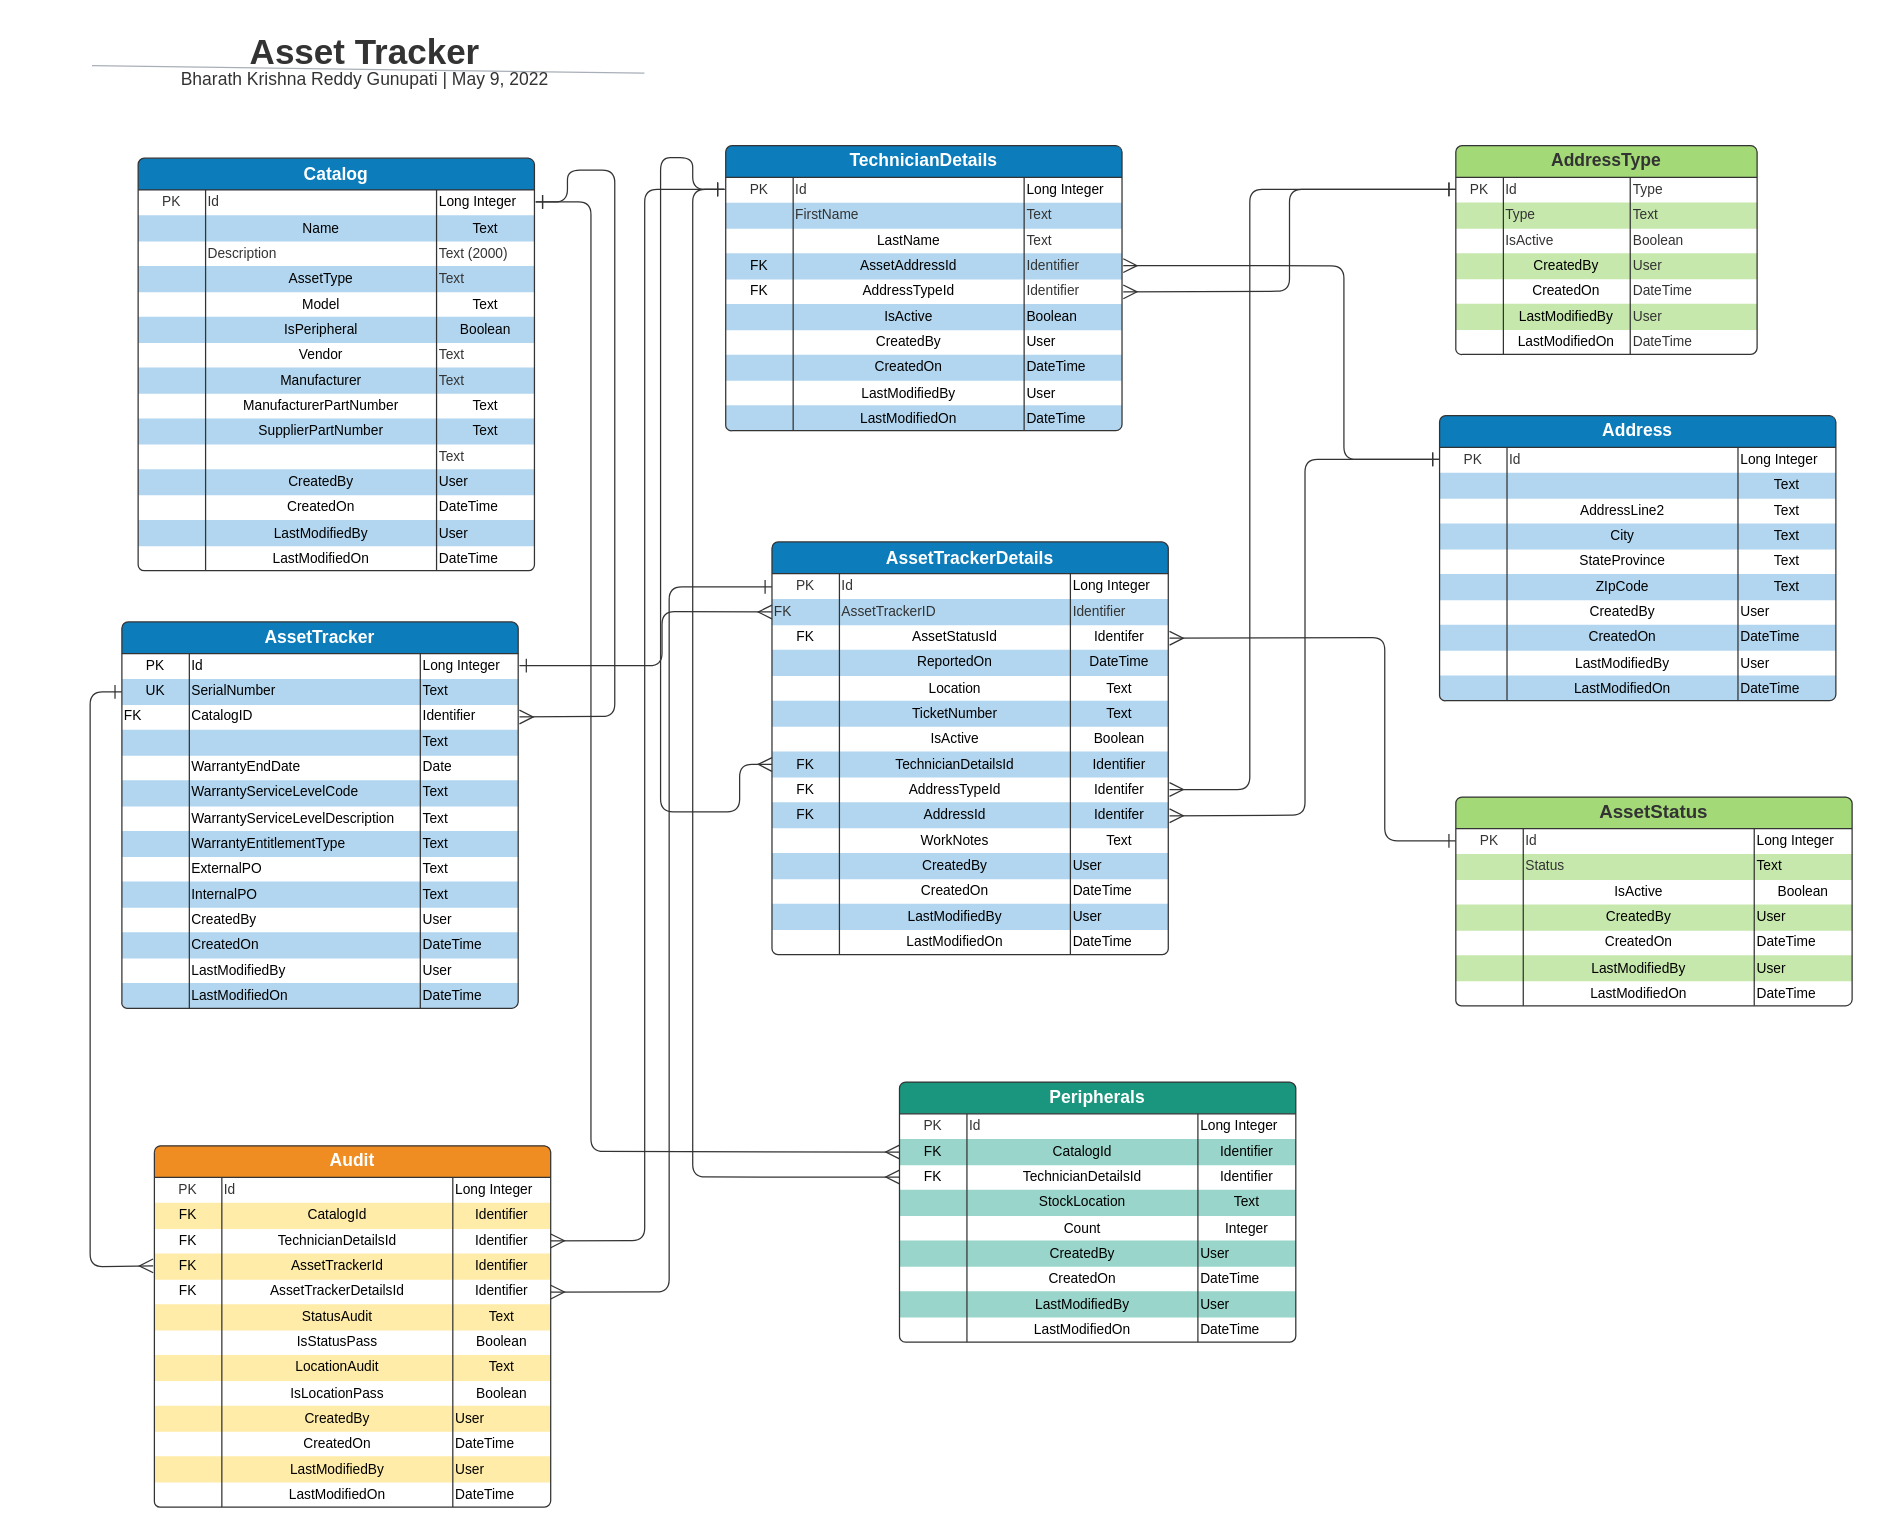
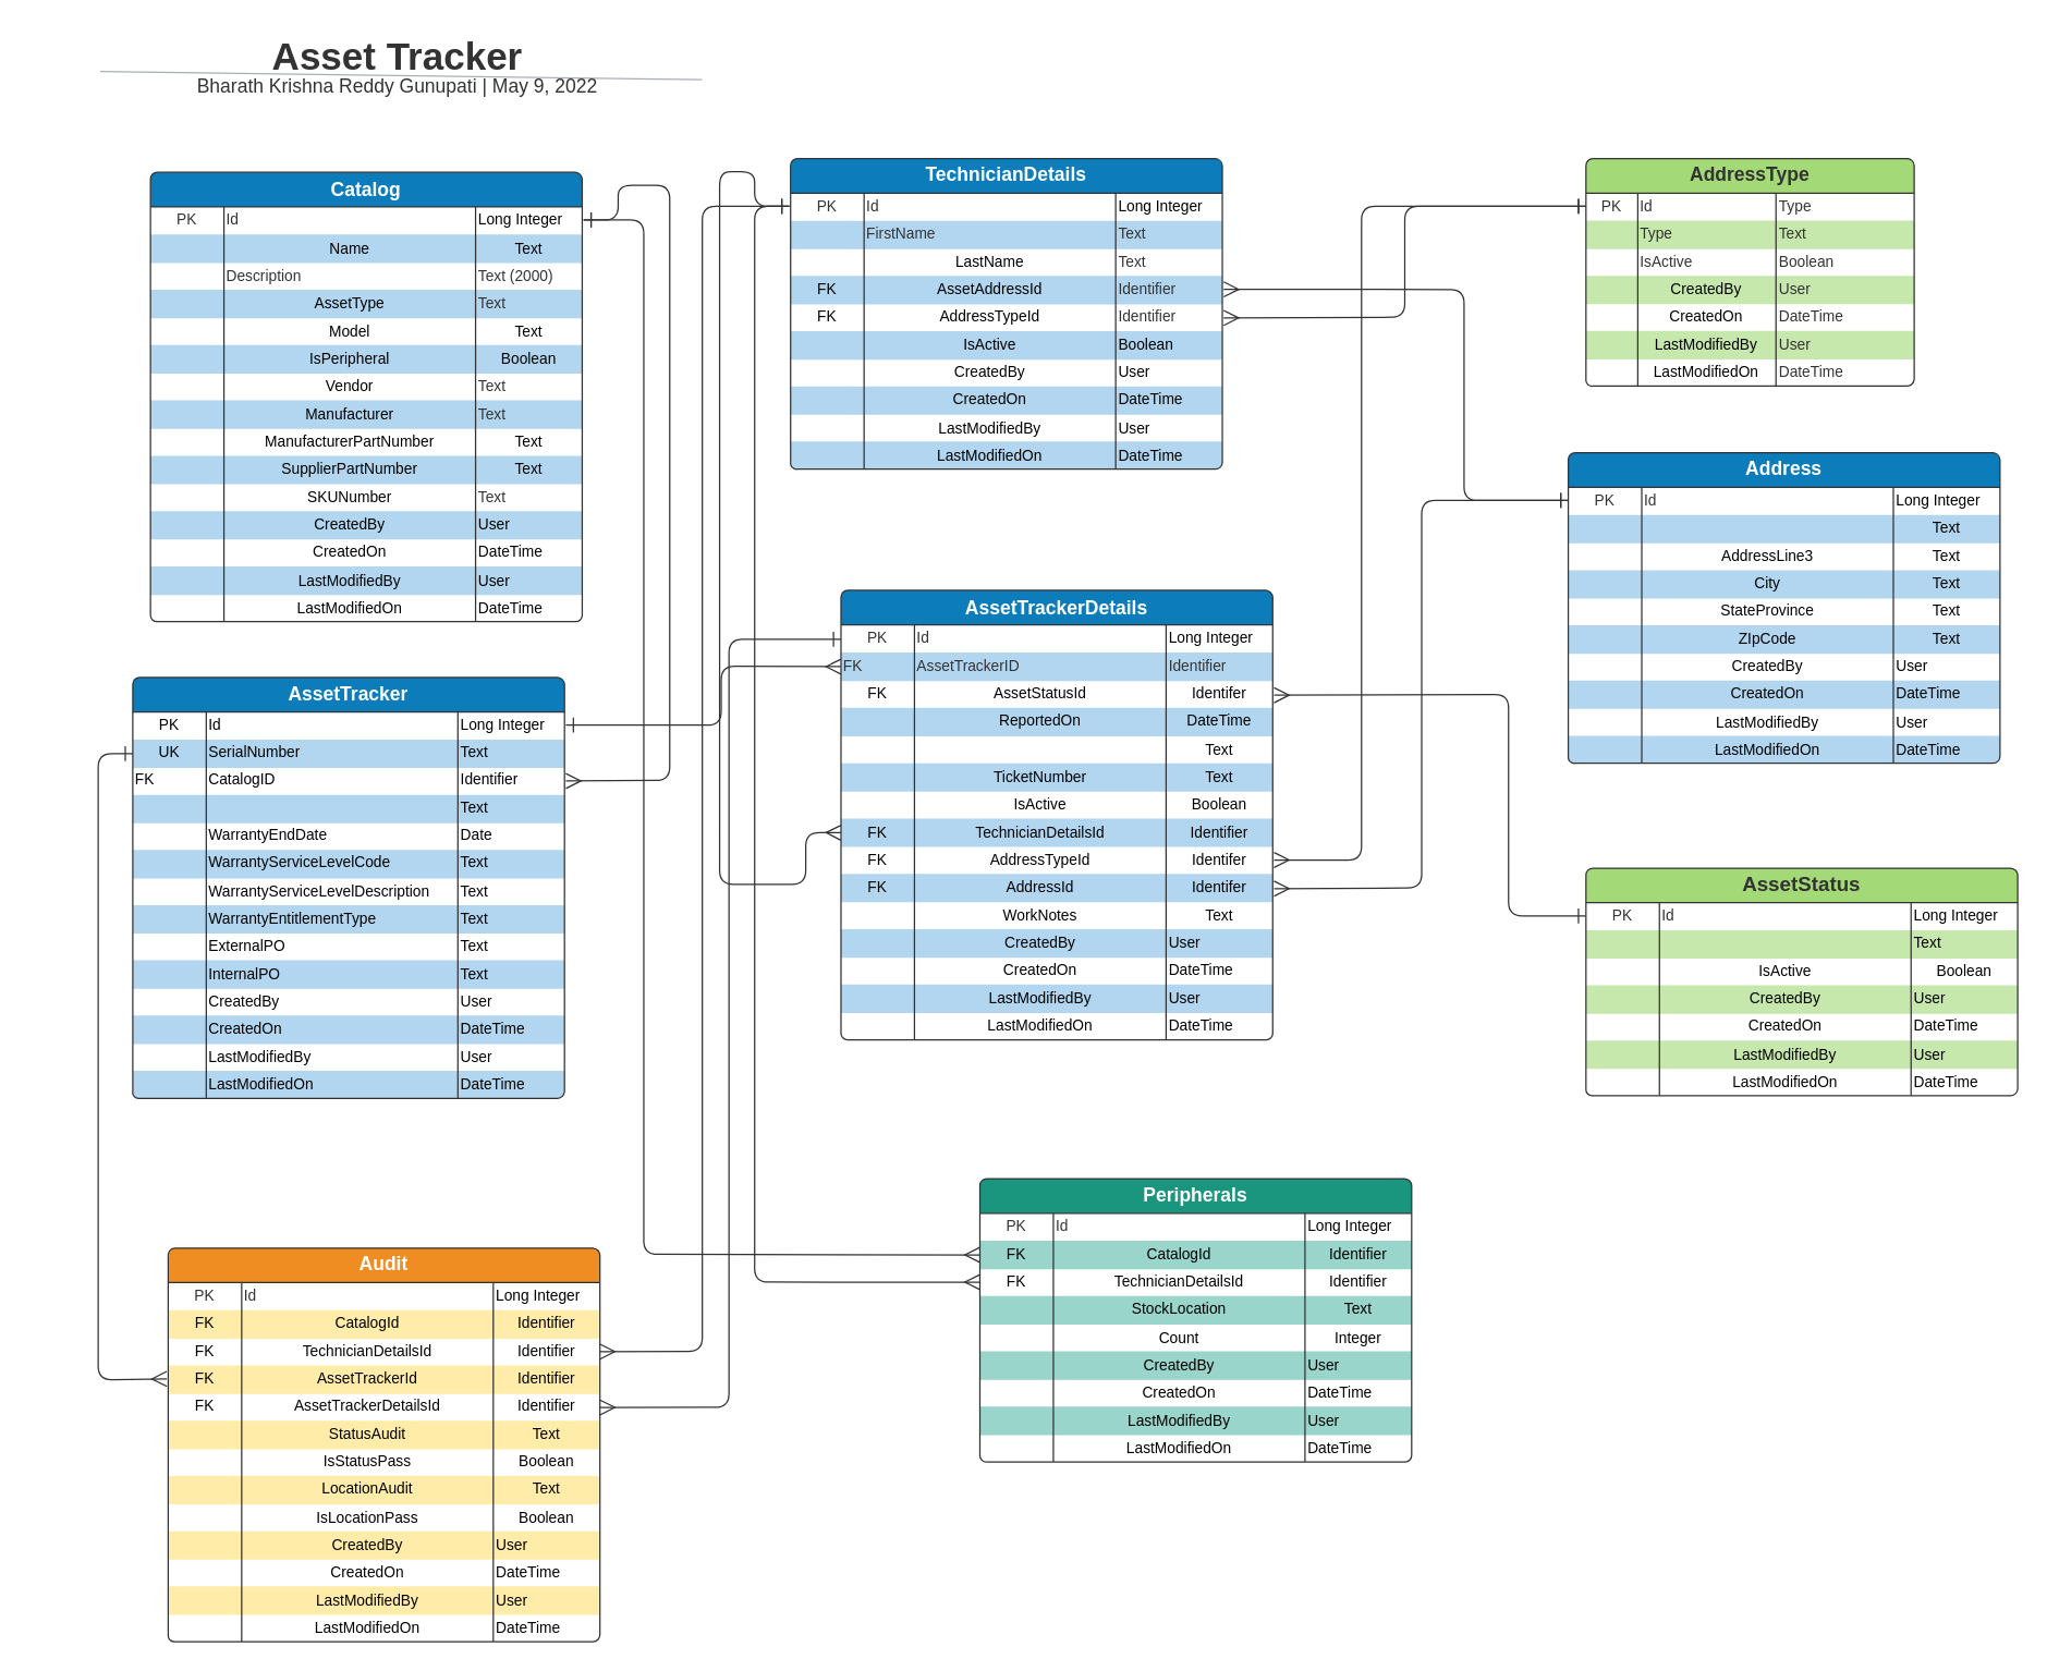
+ <mxCell id="146" value="&lt;p style=&quot;align:center;margin-left:0;margin-right:0;margin-top:0px;margin-bottom:0px;text-indent:0;valign:middle;direction:ltr;&quot;&gt;&lt;font style=&quot;font-size:11px;font-family:Arial;color:#000000;direction:ltr;letter-spacing:0px;line-height:100%;opacity:1&quot;&gt;SKUNumber&lt;/font&gt;&lt;/p&gt;" style="text;vsdxID=89;fillColor=none;gradientColor=none;strokeColor=none;spacingTop=-3;spacingBottom=-3;spacingLeft=-3;spacingRight=-3;labelBackgroundColor=none;rounded=1;html=1;whiteSpace=wrap;verticalAlign=middle;align=center;;html=1;" parent="145" vertex="1"><mxGeometry x="57.22" y="229.98" width="179.07" height="17.15" as="geometry" /></mxCell>
- <mxCell id="337" value="&lt;p style=&quot;align:center;margin-left:0;margin-right:0;margin-top:0px;margin-bottom:0px;text-indent:0;valign:middle;direction:ltr;&quot;&gt;&lt;font style=&quot;font-size:11px;font-family:Arial;color:#000000;direction:ltr;letter-spacing:0px;line-height:100%;opacity:1&quot;&gt;AddressLine2&lt;/font&gt;&lt;/p&gt;" style="text;vsdxID=204;fillColor=none;gradientColor=none;strokeColor=none;spacingTop=-3;spacingBottom=-3;spacingLeft=-3;spacingRight=-3;labelBackgroundColor=none;rounded=1;html=1;whiteSpace=wrap;verticalAlign=middle;align=center;;html=1;" parent="336" vertex="1"><mxGeometry x="57.22" y="67.02" width="179.07" height="17.15" as="geometry" /></mxCell>
+ <mxCell id="337" value="&lt;p style=&quot;align:center;margin-left:0;margin-right:0;margin-top:0px;margin-bottom:0px;text-indent:0;valign:middle;direction:ltr;&quot;&gt;&lt;font style=&quot;font-size:11px;font-family:Arial;color:#000000;direction:ltr;letter-spacing:0px;line-height:100%;opacity:1&quot;&gt;AddressLine3&lt;/font&gt;&lt;/p&gt;" style="text;vsdxID=204;fillColor=none;gradientColor=none;strokeColor=none;spacingTop=-3;spacingBottom=-3;spacingLeft=-3;spacingRight=-3;labelBackgroundColor=none;rounded=1;html=1;whiteSpace=wrap;verticalAlign=middle;align=center;;html=1;" parent="336" vertex="1"><mxGeometry x="57.22" y="67.02" width="179.07" height="17.15" as="geometry" /></mxCell>
- <mxCell id="204" value="&lt;p style=&quot;align:center;margin-left:0;margin-right:0;margin-top:0px;margin-bottom:0px;text-indent:0;valign:middle;direction:ltr;&quot;&gt;&lt;font style=&quot;font-size:11px;font-family:Arial;color:#000000;direction:ltr;letter-spacing:0px;line-height:100%;opacity:1&quot;&gt;Location&lt;/font&gt;&lt;/p&gt;" style="text;vsdxID=125;fillColor=none;gradientColor=none;strokeColor=none;spacingTop=-3;spacingBottom=-3;spacingLeft=-3;spacingRight=-3;labelBackgroundColor=none;rounded=1;html=1;whiteSpace=wrap;verticalAlign=middle;align=center;;html=1;" parent="203" vertex="1"><mxGeometry x="57.22" y="108.06" width="179.07" height="17.15" as="geometry" /></mxCell>
- <mxCell id="442" value="&lt;p style=&quot;align:left;margin-left:0;margin-right:0;margin-top:0px;margin-bottom:0px;text-indent:0;valign:middle;direction:ltr;&quot;&gt;&lt;font style=&quot;font-size:11px;font-family:Arial;color:#333333;direction:ltr;letter-spacing:0px;line-height:100%;opacity:1&quot;&gt;Status&lt;/font&gt;&lt;/p&gt;" style="text;vsdxID=261;fillColor=none;gradientColor=none;strokeColor=none;spacingTop=-3;spacingBottom=-3;spacingLeft=-3;spacingRight=-3;labelBackgroundColor=none;rounded=1;html=1;whiteSpace=wrap;verticalAlign=middle;align=left;;html=1;" parent="441" vertex="1"><mxGeometry x="57.22" y="46.66" width="179.07" height="17.15" as="geometry" /></mxCell>
